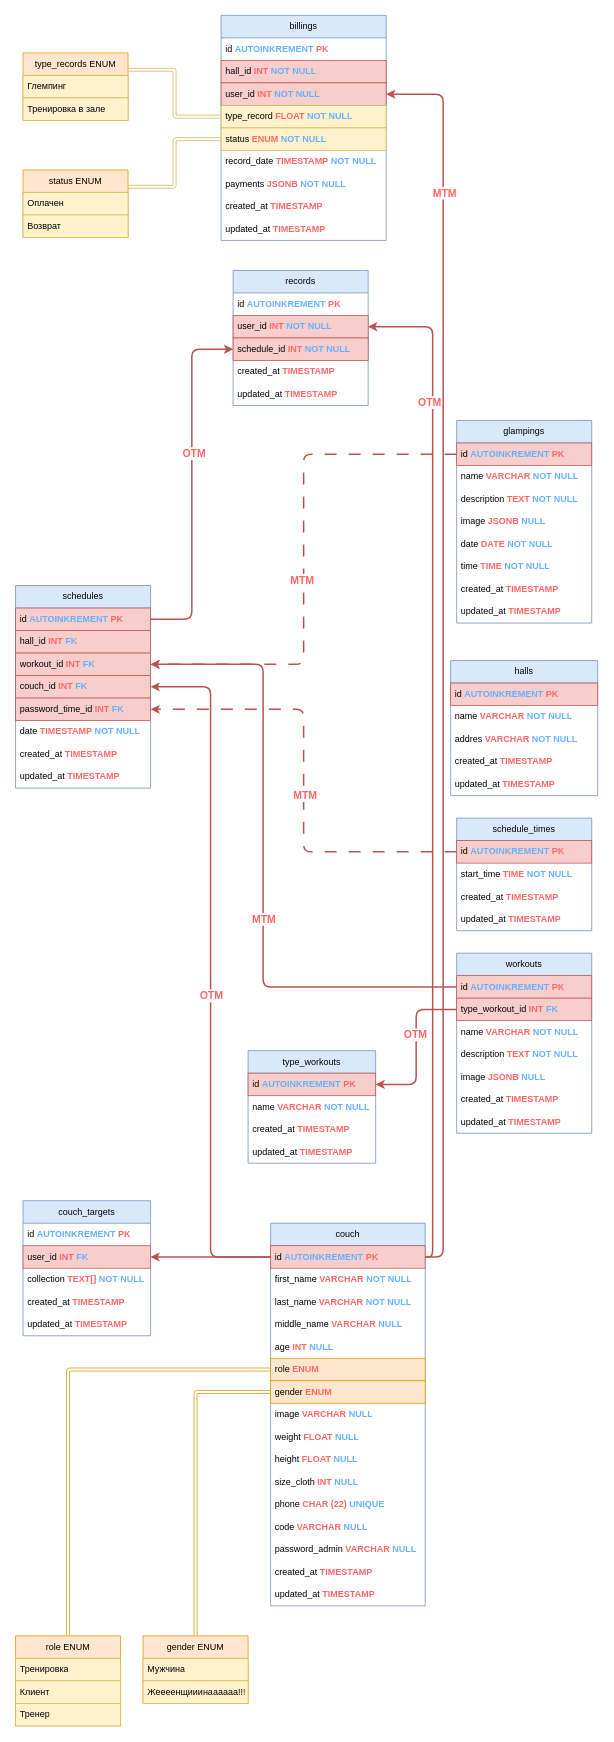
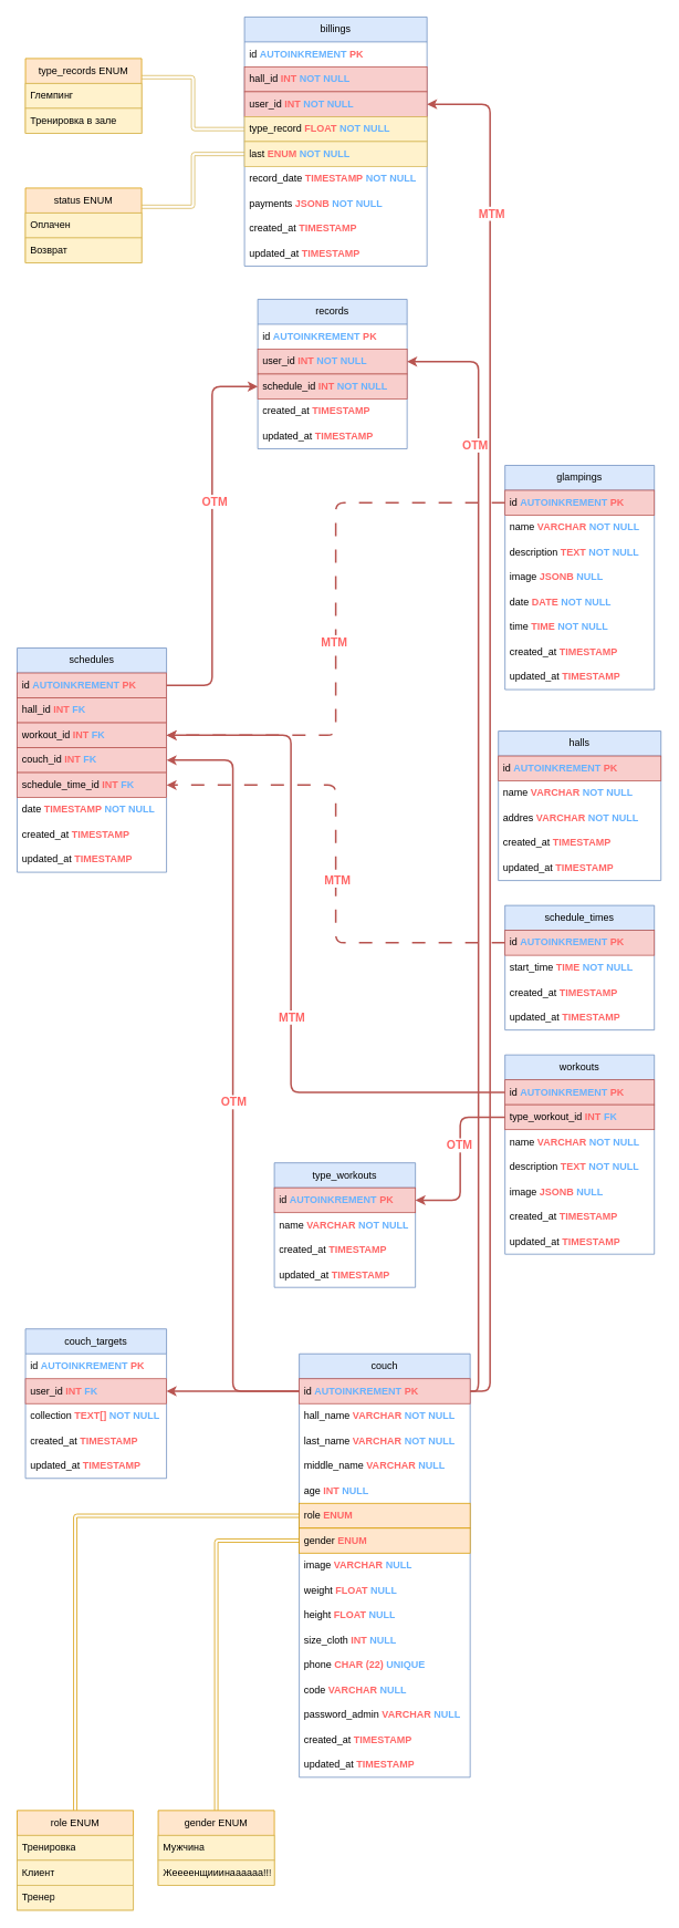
- <mxCell id="102" value="status&amp;nbsp;&lt;b style=&quot;border-color: var(--border-color);&quot;&gt;&lt;font style=&quot;border-color: var(--border-color);&quot; color=&quot;#ff6666&quot;&gt;ENUM&lt;/font&gt;&lt;/b&gt;&amp;nbsp;&lt;b style=&quot;border-color: var(--border-color);&quot;&gt;&lt;font style=&quot;border-color: var(--border-color);&quot; color=&quot;#66b2ff&quot;&gt;NOT NULL&lt;/font&gt;&lt;/b&gt;" style="text;align=left;verticalAlign=middle;spacingLeft=4;spacingRight=4;overflow=hidden;points=[[0,0.5],[1,0.5]];portConstraint=eastwest;rotatable=0;whiteSpace=wrap;html=1;fillColor=#fff2cc;strokeColor=#d6b656;" parent="97" vertex="1"><mxGeometry y="150" width="220" height="30" as="geometry" /></mxCell>
+ <mxCell id="102" value="last&amp;nbsp;&lt;b style=&quot;border-color: var(--border-color);&quot;&gt;&lt;font style=&quot;border-color: var(--border-color);&quot; color=&quot;#ff6666&quot;&gt;ENUM&lt;/font&gt;&lt;/b&gt;&amp;nbsp;&lt;b style=&quot;border-color: var(--border-color);&quot;&gt;&lt;font style=&quot;border-color: var(--border-color);&quot; color=&quot;#66b2ff&quot;&gt;NOT NULL&lt;/font&gt;&lt;/b&gt;" style="text;align=left;verticalAlign=middle;spacingLeft=4;spacingRight=4;overflow=hidden;points=[[0,0.5],[1,0.5]];portConstraint=eastwest;rotatable=0;whiteSpace=wrap;html=1;fillColor=#fff2cc;strokeColor=#d6b656;" parent="97" vertex="1"><mxGeometry y="150" width="220" height="30" as="geometry" /></mxCell>
- <mxCell id="55" value="&lt;span style=&quot;text-align: center;&quot;&gt;password_time_id&amp;nbsp;&lt;b&gt;&lt;font color=&quot;#ff6666&quot;&gt;INT&lt;/font&gt;&lt;/b&gt; &lt;b&gt;&lt;font color=&quot;#66b2ff&quot;&gt;FK&lt;/font&gt;&lt;/b&gt;&lt;/span&gt;" style="text;strokeColor=#b85450;fillColor=#f8cecc;align=left;verticalAlign=middle;spacingLeft=4;spacingRight=4;overflow=hidden;points=[[0,0.5],[1,0.5]];portConstraint=eastwest;rotatable=0;whiteSpace=wrap;html=1;" parent="50" vertex="1"><mxGeometry y="150" width="180" height="30" as="geometry" /></mxCell>
+ <mxCell id="55" value="&lt;span style=&quot;text-align: center;&quot;&gt;schedule_time_id&amp;nbsp;&lt;b&gt;&lt;font color=&quot;#ff6666&quot;&gt;INT&lt;/font&gt;&lt;/b&gt; &lt;b&gt;&lt;font color=&quot;#66b2ff&quot;&gt;FK&lt;/font&gt;&lt;/b&gt;&lt;/span&gt;" style="text;strokeColor=#b85450;fillColor=#f8cecc;align=left;verticalAlign=middle;spacingLeft=4;spacingRight=4;overflow=hidden;points=[[0,0.5],[1,0.5]];portConstraint=eastwest;rotatable=0;whiteSpace=wrap;html=1;" parent="50" vertex="1"><mxGeometry y="150" width="180" height="30" as="geometry" /></mxCell>
- <mxCell id="4" value="first_name &lt;b&gt;&lt;font color=&quot;#ff6666&quot;&gt;VARCHAR&lt;/font&gt;&lt;/b&gt; &lt;b&gt;&lt;font color=&quot;#66b2ff&quot;&gt;NOT NULL&lt;/font&gt;&lt;/b&gt;" style="text;strokeColor=none;fillColor=none;align=left;verticalAlign=middle;spacingLeft=4;spacingRight=4;overflow=hidden;points=[[0,0.5],[1,0.5]];portConstraint=eastwest;rotatable=0;whiteSpace=wrap;html=1;" parent="2" vertex="1"><mxGeometry y="60" width="206" height="30" as="geometry" /></mxCell>
+ <mxCell id="4" value="hall_name &lt;b&gt;&lt;font color=&quot;#ff6666&quot;&gt;VARCHAR&lt;/font&gt;&lt;/b&gt; &lt;b&gt;&lt;font color=&quot;#66b2ff&quot;&gt;NOT NULL&lt;/font&gt;&lt;/b&gt;" style="text;strokeColor=none;fillColor=none;align=left;verticalAlign=middle;spacingLeft=4;spacingRight=4;overflow=hidden;points=[[0,0.5],[1,0.5]];portConstraint=eastwest;rotatable=0;whiteSpace=wrap;html=1;" parent="2" vertex="1"><mxGeometry y="60" width="206" height="30" as="geometry" /></mxCell>
